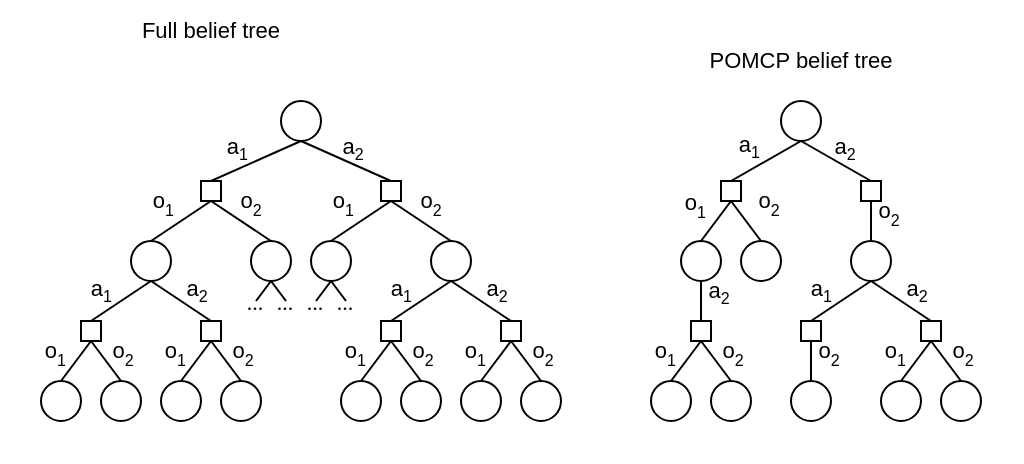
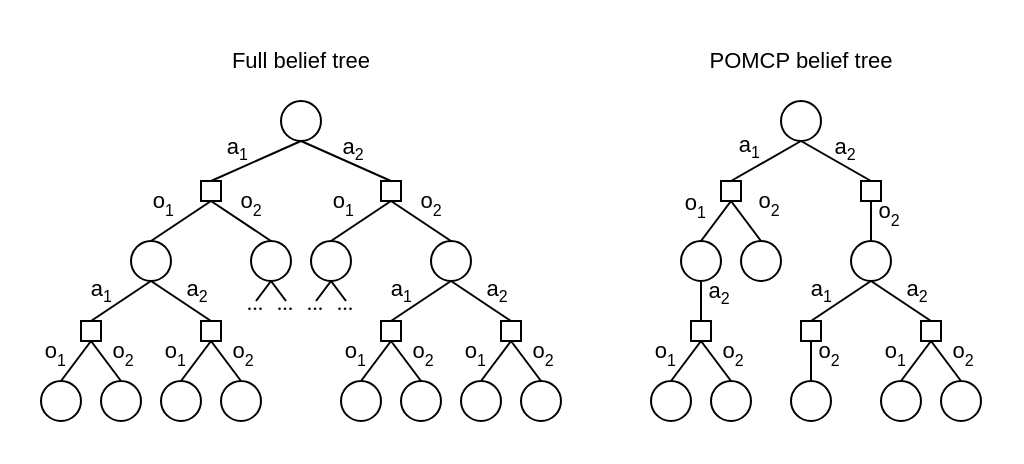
- <mxCell id="74" value="Full belief tree" style="text;html=1;align=center;verticalAlign=middle;resizable=0;points=[];autosize=1;strokeColor=none;fillColor=none;fontSize=11;" vertex="1" parent="1"><mxGeometry x="65" y="5" width="80" height="20" as="geometry" /></mxCell>
+ <mxCell id="74" value="Full belief tree" style="text;html=1;align=center;verticalAlign=middle;resizable=0;points=[];autosize=1;strokeColor=none;fillColor=none;fontSize=11;" vertex="1" parent="1"><mxGeometry x="110" y="20" width="80" height="20" as="geometry" /></mxCell>
